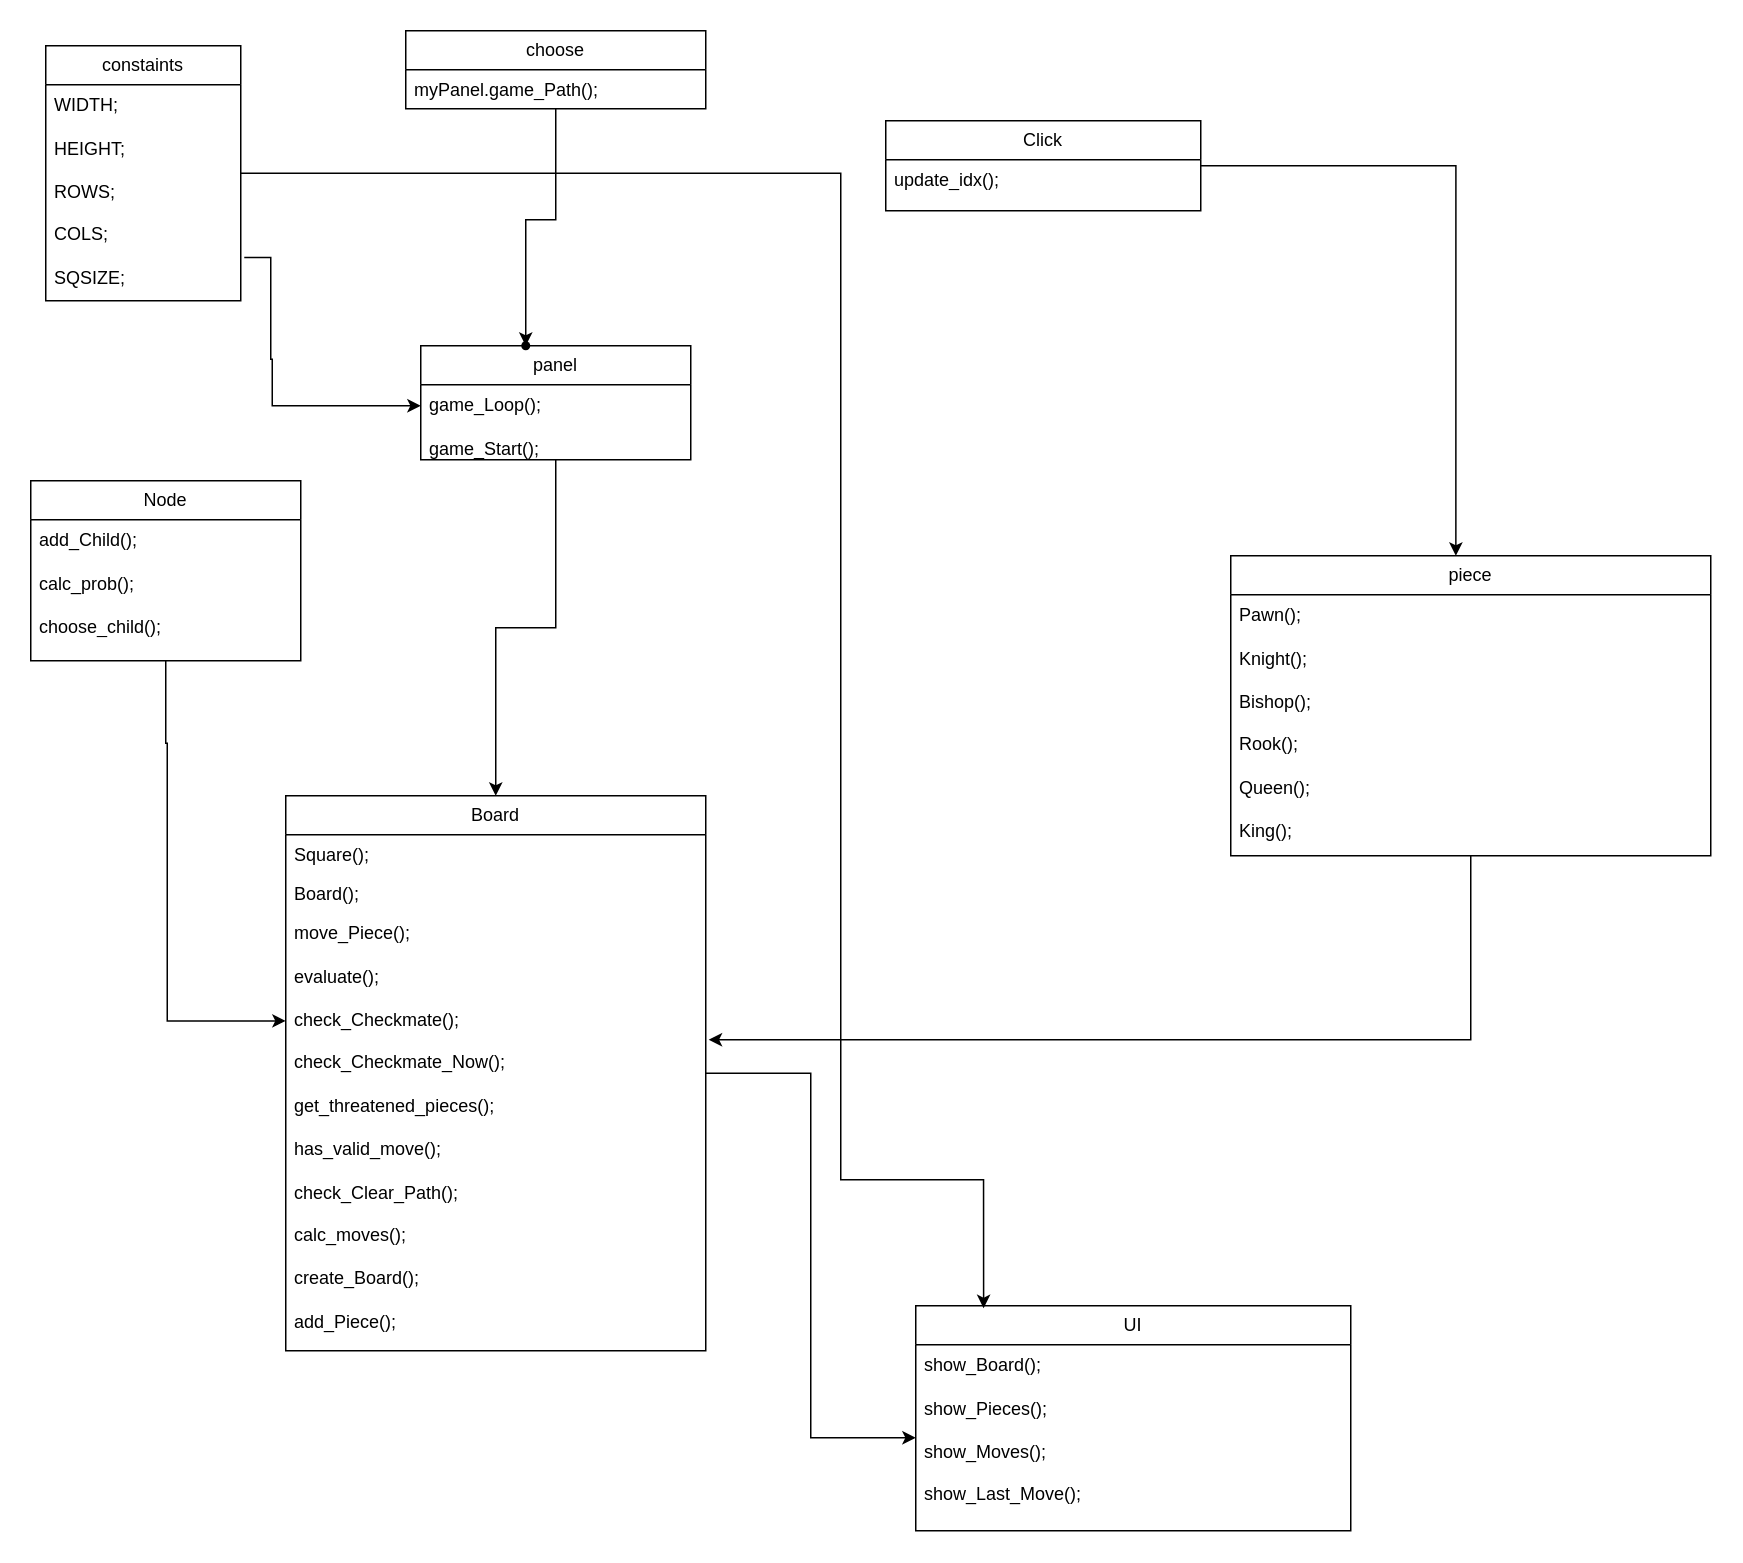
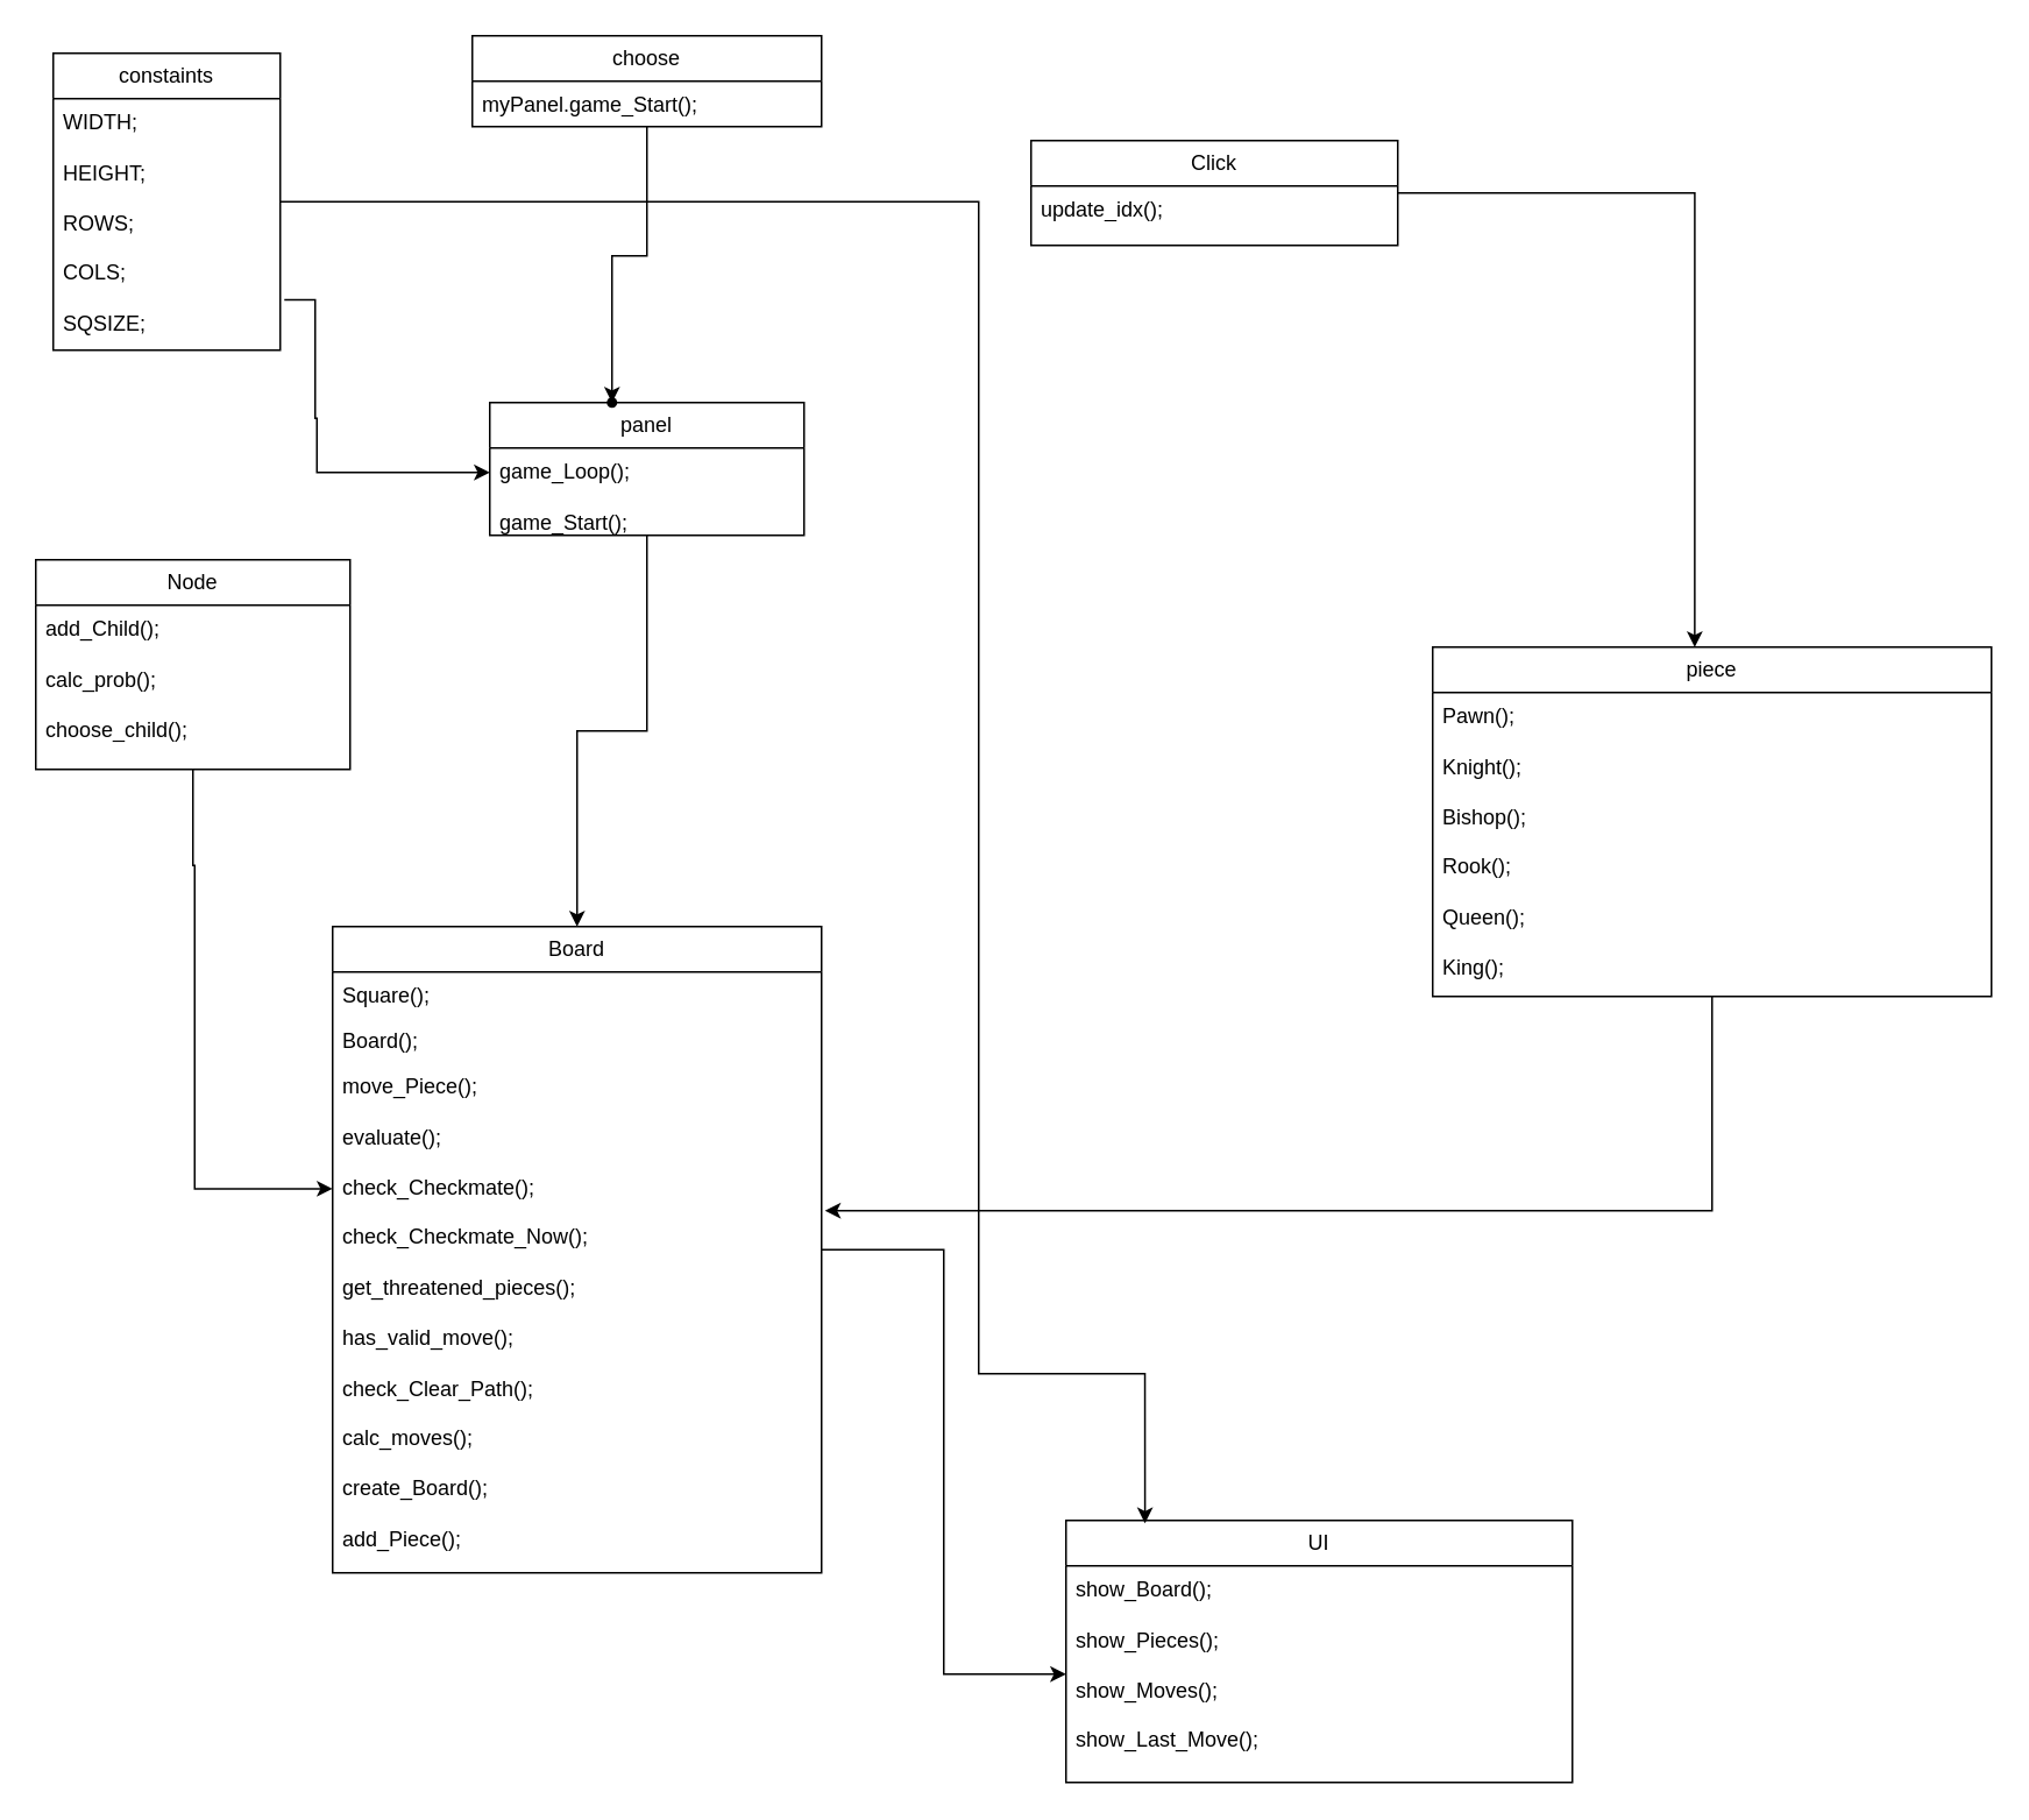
- <mxCell id="28" value="myPanel.game_Path();" style="text;strokeColor=none;fillColor=none;align=left;verticalAlign=top;spacingLeft=4;spacingRight=4;overflow=hidden;rotatable=0;points=[[0,0.5],[1,0.5]];portConstraint=eastwest;whiteSpace=wrap;html=1;" vertex="1" parent="27"><mxGeometry y="26" width="200" height="26" as="geometry" /></mxCell>
+ <mxCell id="28" value="myPanel.game_Start();" style="text;strokeColor=none;fillColor=none;align=left;verticalAlign=top;spacingLeft=4;spacingRight=4;overflow=hidden;rotatable=0;points=[[0,0.5],[1,0.5]];portConstraint=eastwest;whiteSpace=wrap;html=1;" vertex="1" parent="27"><mxGeometry y="26" width="200" height="26" as="geometry" /></mxCell>
